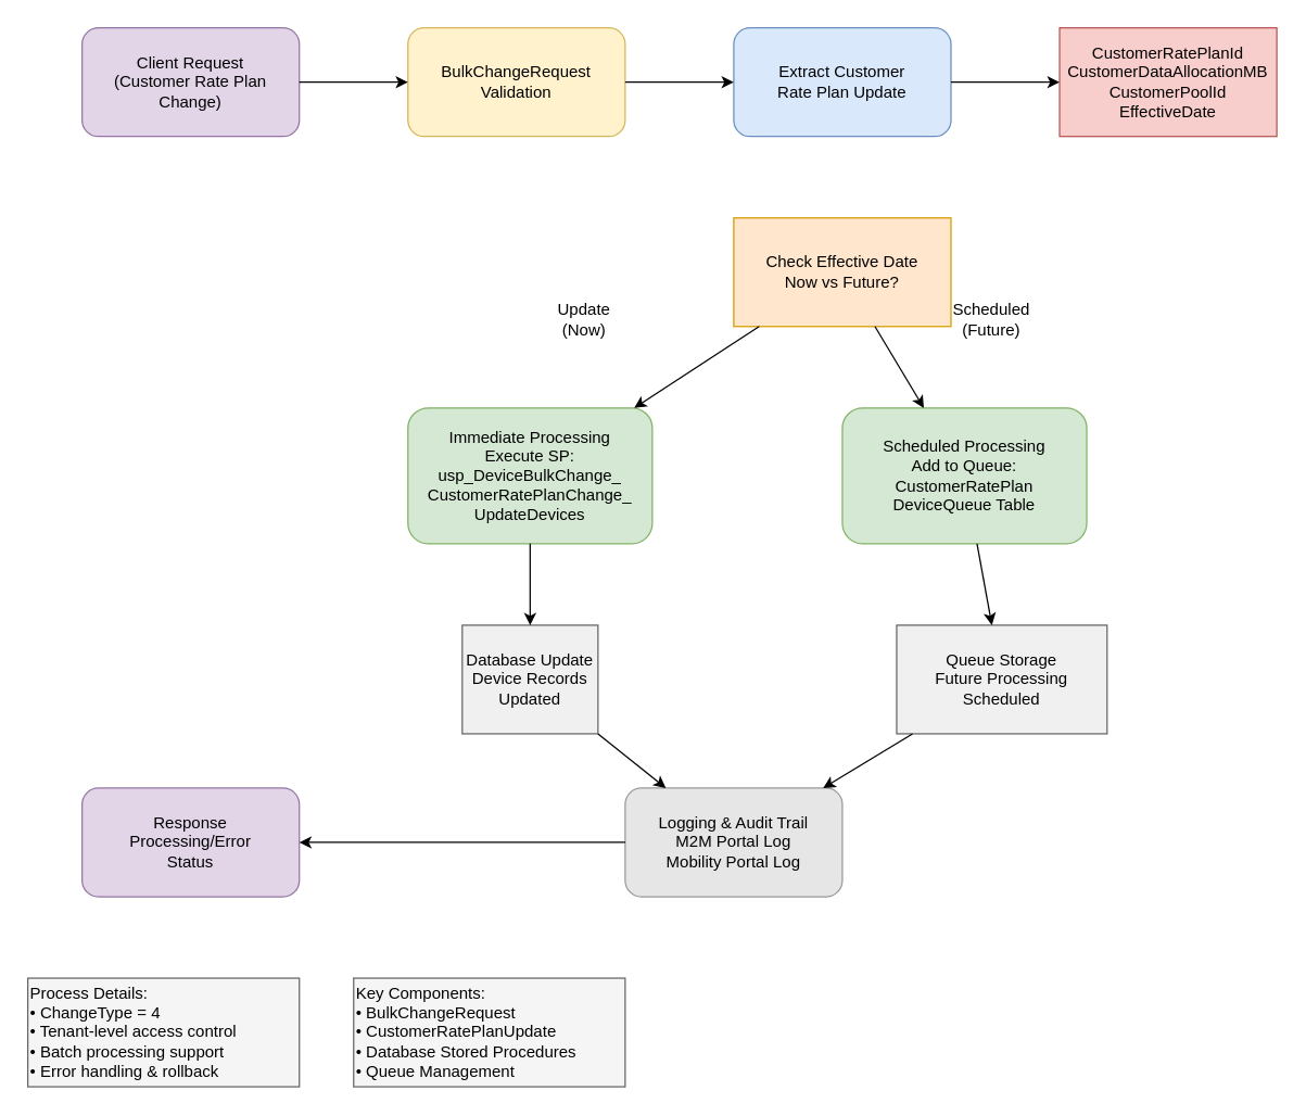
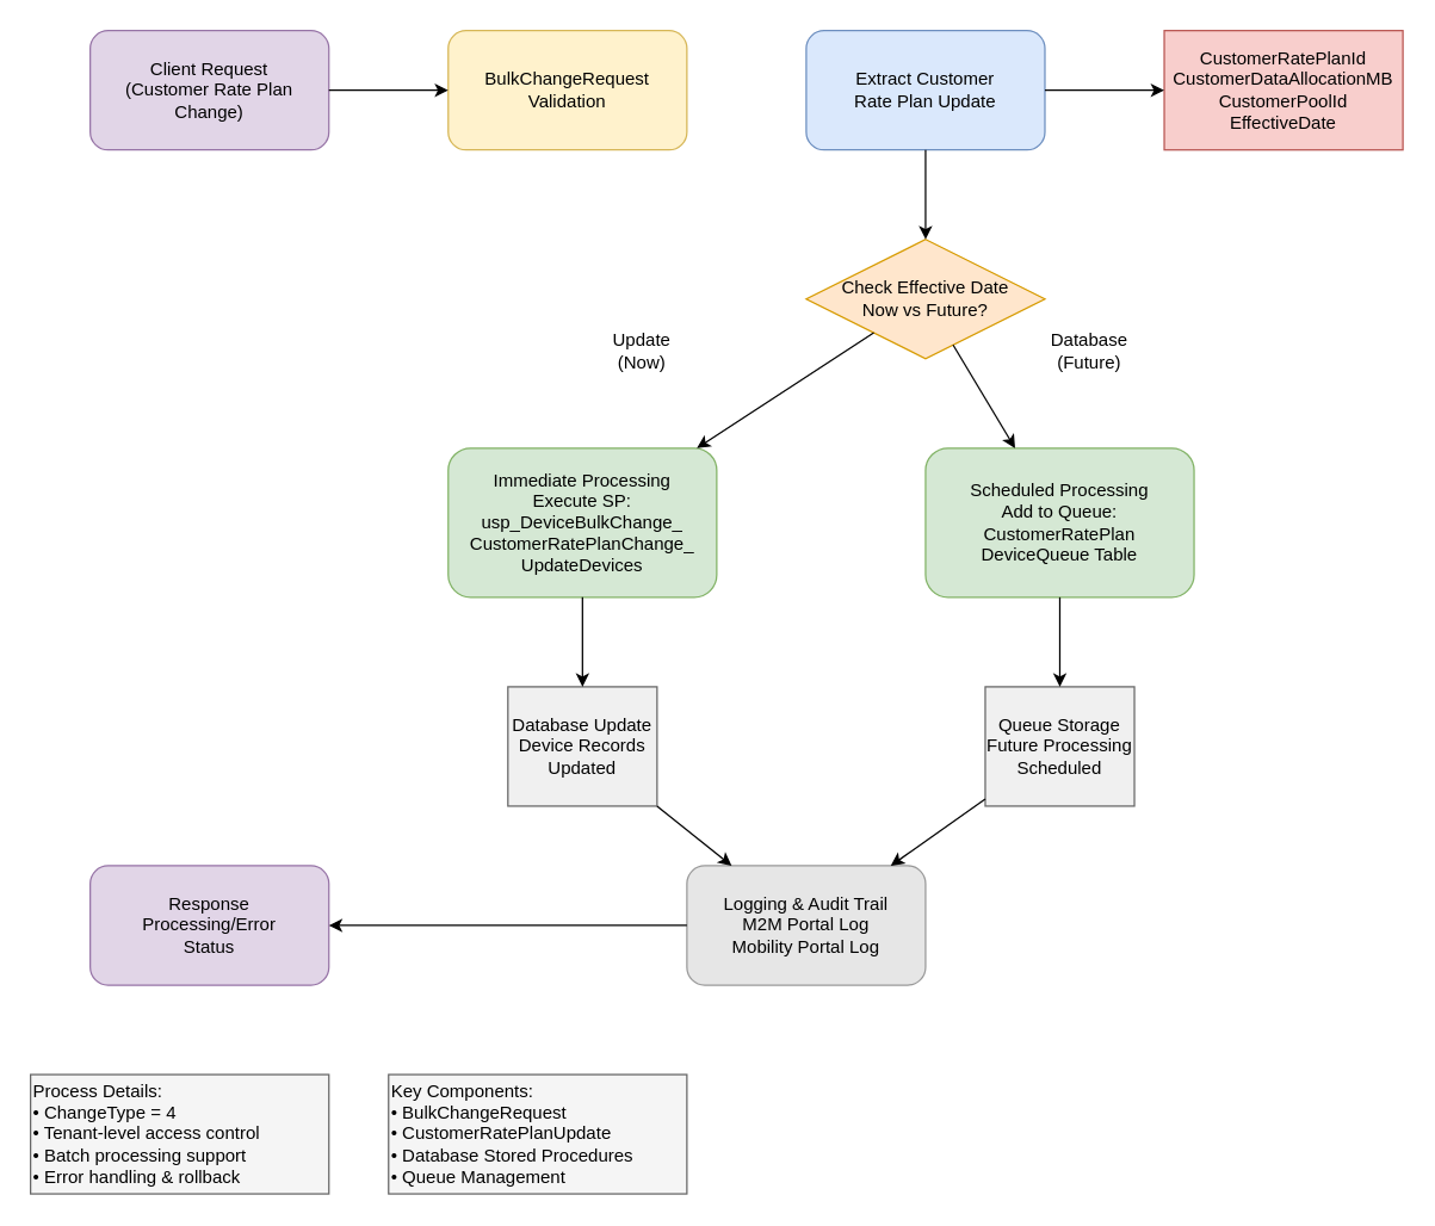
- <mxCell id="14" edge="1" parent="1" source="3" target="4"><mxGeometry relative="1" as="geometry" /></mxCell>
+ <mxCell id="16" edge="1" parent="1" source="4" target="6"><mxGeometry relative="1" as="geometry" /></mxCell>
- <mxCell id="6" value="Check Effective Date&#10;Now vs Future?" style="whiteSpace=wrap;html=1;fillColor=#ffe6cc;strokeColor=#d79b00;rounded=0;" vertex="1" parent="1"><mxGeometry x="540" y="160" width="160" height="80" as="geometry" /></mxCell>
+ <mxCell id="6" value="Check Effective Date&#10;Now vs Future?" style="rhombus;whiteSpace=wrap;html=1;fillColor=#ffe6cc;strokeColor=#d79b00;" vertex="1" parent="1"><mxGeometry x="540" y="160" width="160" height="80" as="geometry" /></mxCell>
- <mxCell id="25" value="Scheduled&#10;(Future)" style="text;html=1;strokeColor=none;fillColor=none;align=center;verticalAlign=middle;whiteSpace=wrap;rounded=0;" vertex="1" parent="1"><mxGeometry x="700" y="220" width="60" height="30" as="geometry" /></mxCell>
+ <mxCell id="25" value="Database&#10;(Future)" style="text;html=1;strokeColor=none;fillColor=none;align=center;verticalAlign=middle;whiteSpace=wrap;rounded=0;" vertex="1" parent="1"><mxGeometry x="700" y="220" width="60" height="30" as="geometry" /></mxCell>
- <mxCell id="10" value="Queue Storage&#10;Future Processing&#10;Scheduled" style="cylinder;whiteSpace=wrap;html=1;fillColor=#f0f0f0;strokeColor=#666666;" vertex="1" parent="1"><mxGeometry x="660" y="460" width="155" height="80" as="geometry" /></mxCell>
+ <mxCell id="10" value="Queue Storage&#10;Future Processing&#10;Scheduled" style="cylinder;whiteSpace=wrap;html=1;fillColor=#f0f0f0;strokeColor=#666666;" vertex="1" parent="1"><mxGeometry x="660" y="460" width="100" height="80" as="geometry" /></mxCell>
